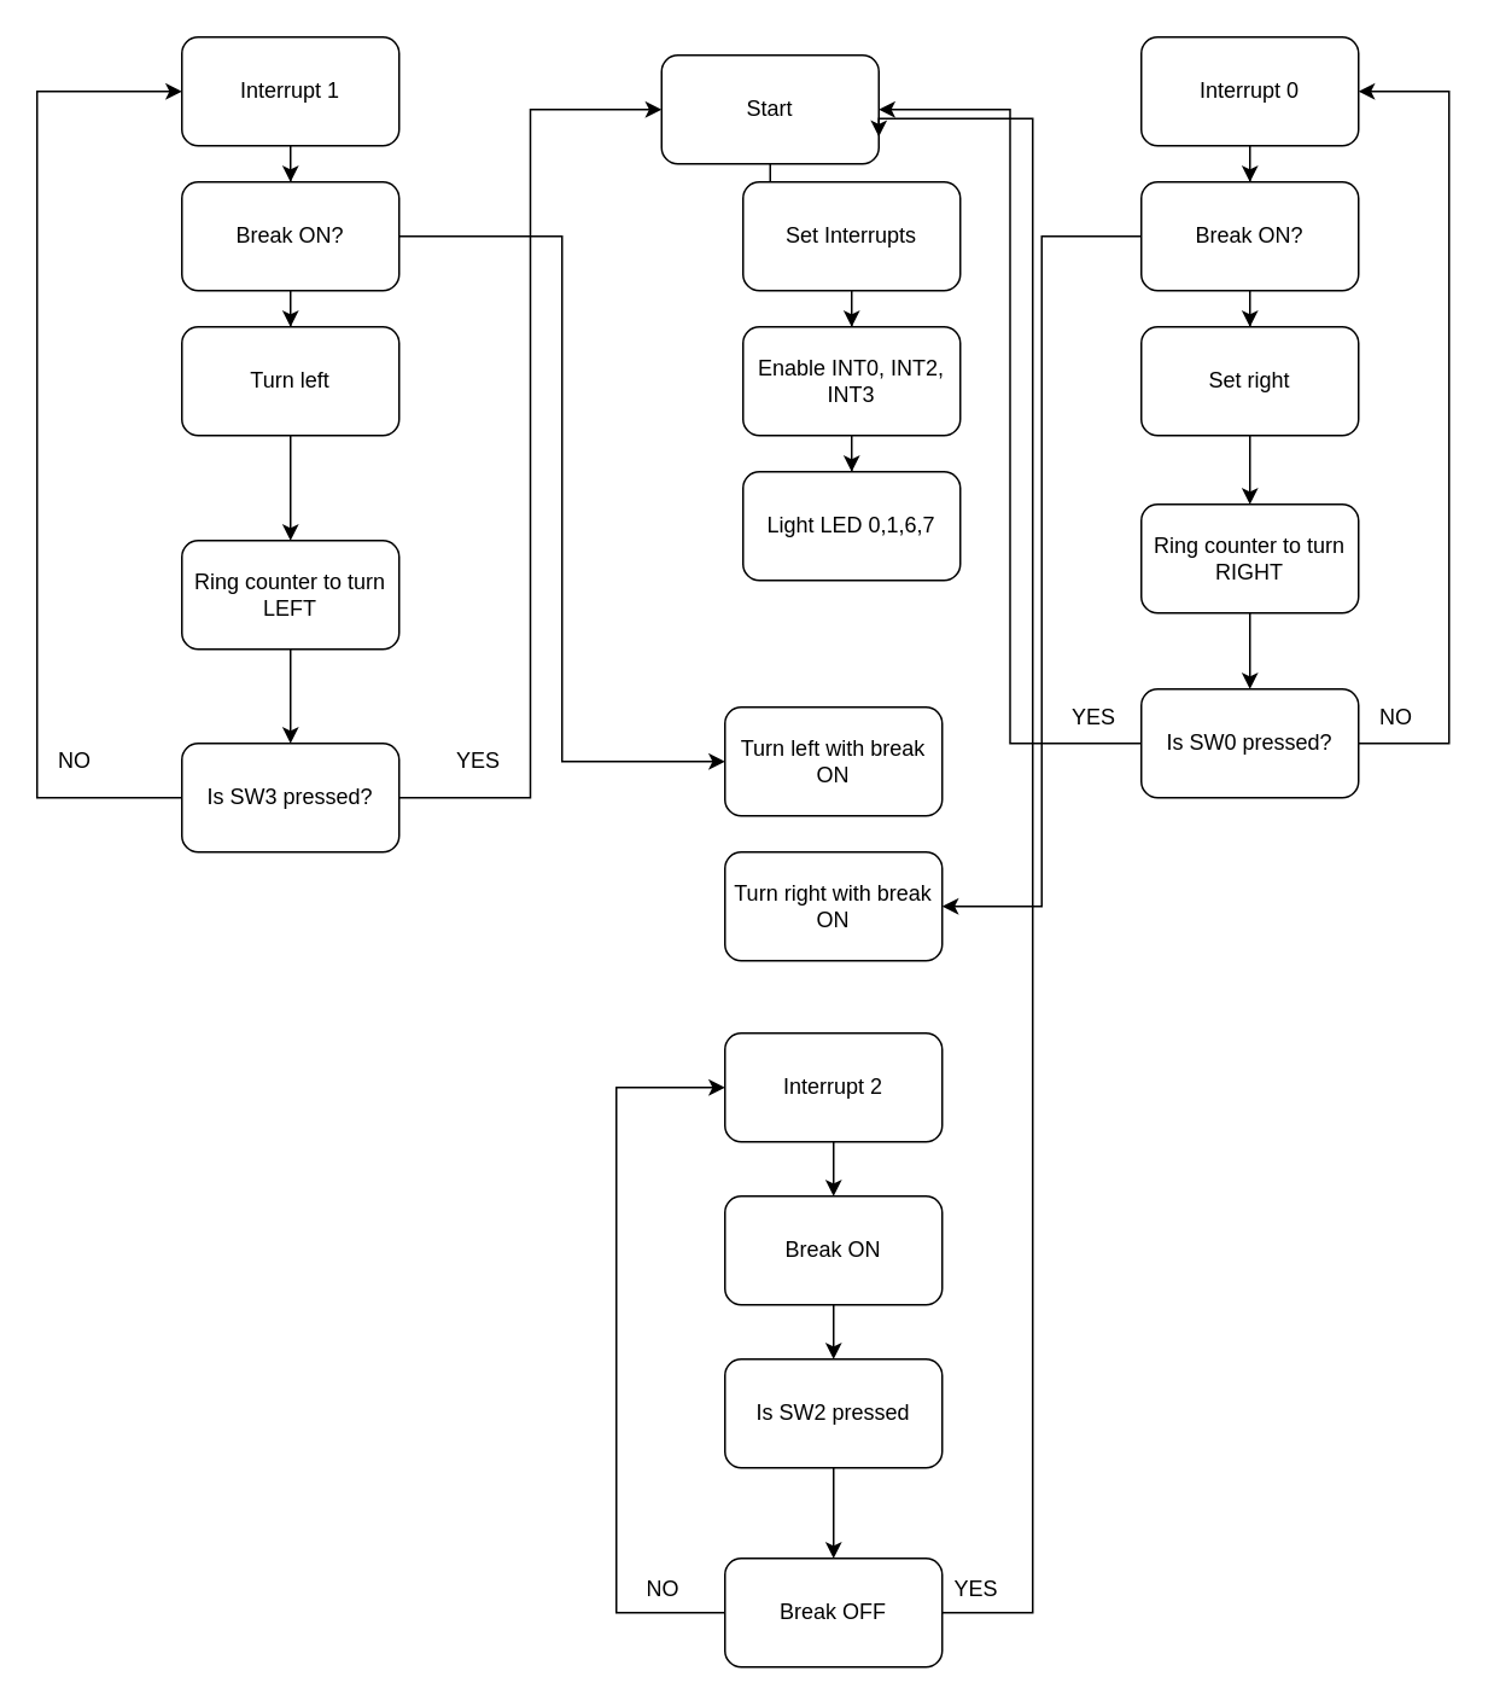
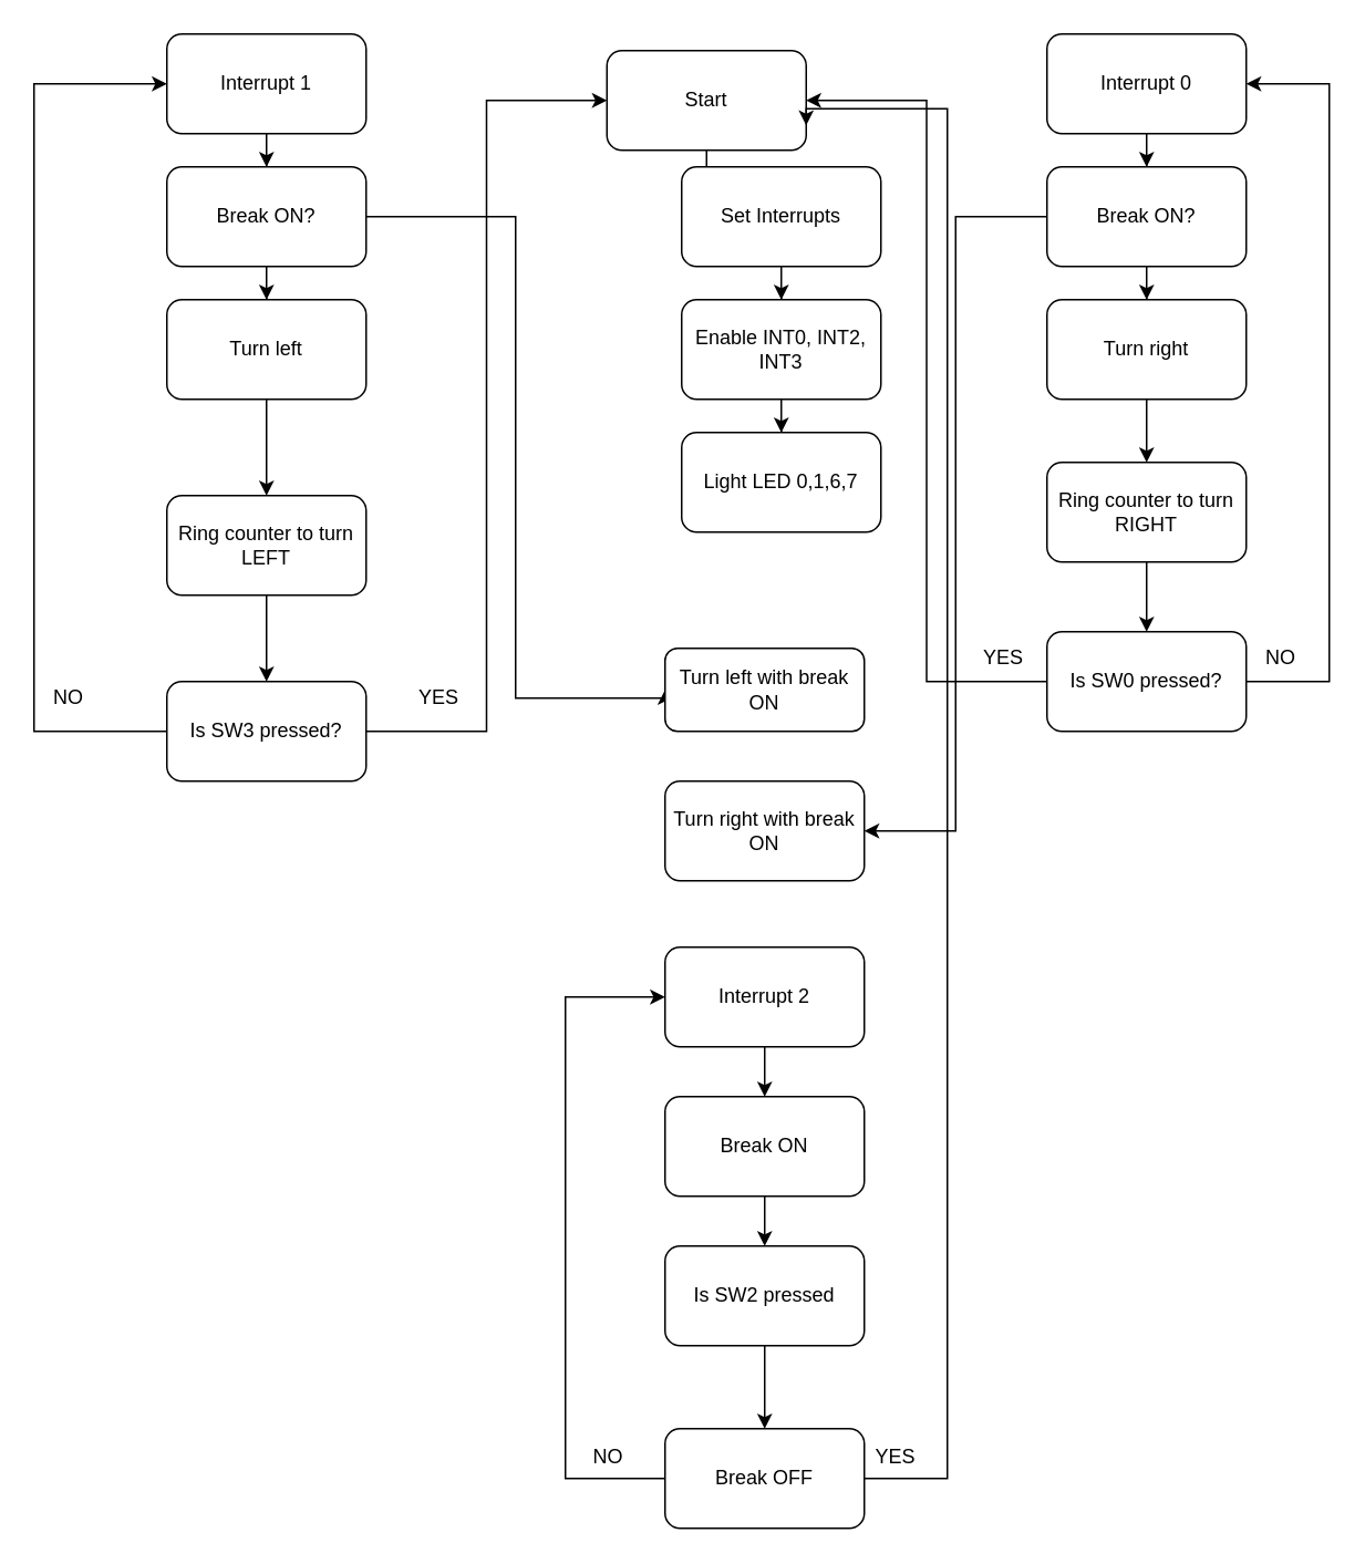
- <mxCell id="24" value="Set right" style="rounded=1;whiteSpace=wrap;html=1;" vertex="1" parent="1"><mxGeometry x="630" y="180" width="120" height="60" as="geometry" /></mxCell>
+ <mxCell id="24" value="Turn right" style="rounded=1;whiteSpace=wrap;html=1;" vertex="1" parent="1"><mxGeometry x="630" y="180" width="120" height="60" as="geometry" /></mxCell>
- <mxCell id="31" value="Turn left with break ON" style="rounded=1;whiteSpace=wrap;html=1;" vertex="1" parent="1"><mxGeometry x="400" y="390" width="120" height="60" as="geometry" /></mxCell>
+ <mxCell id="31" value="Turn left with break ON" style="rounded=1;whiteSpace=wrap;html=1;" vertex="1" parent="1"><mxGeometry x="400" y="390" width="120" height="50" as="geometry" /></mxCell>
